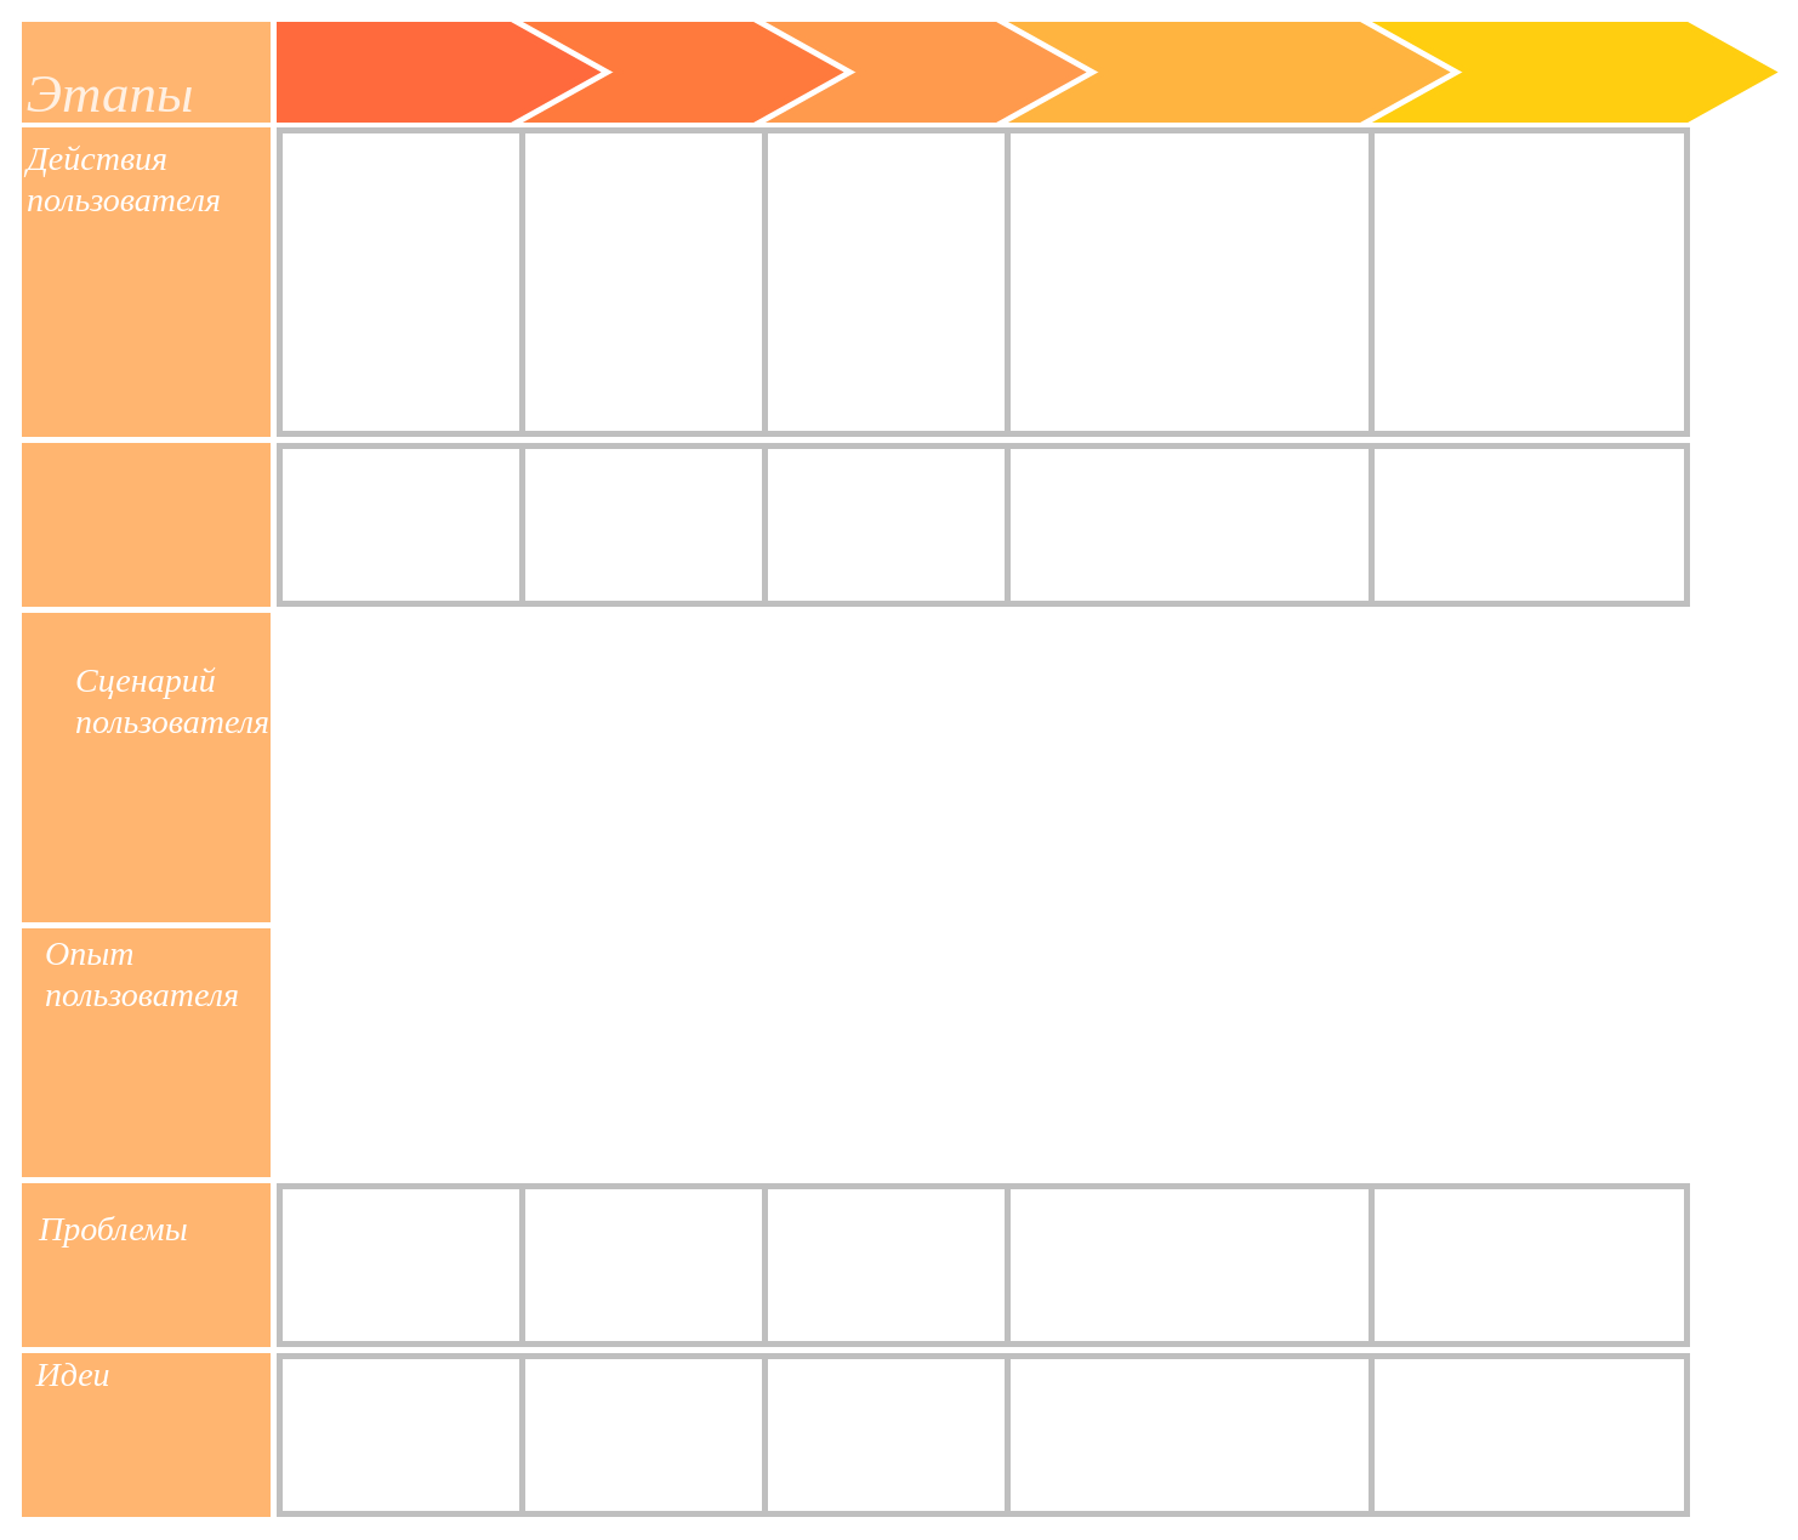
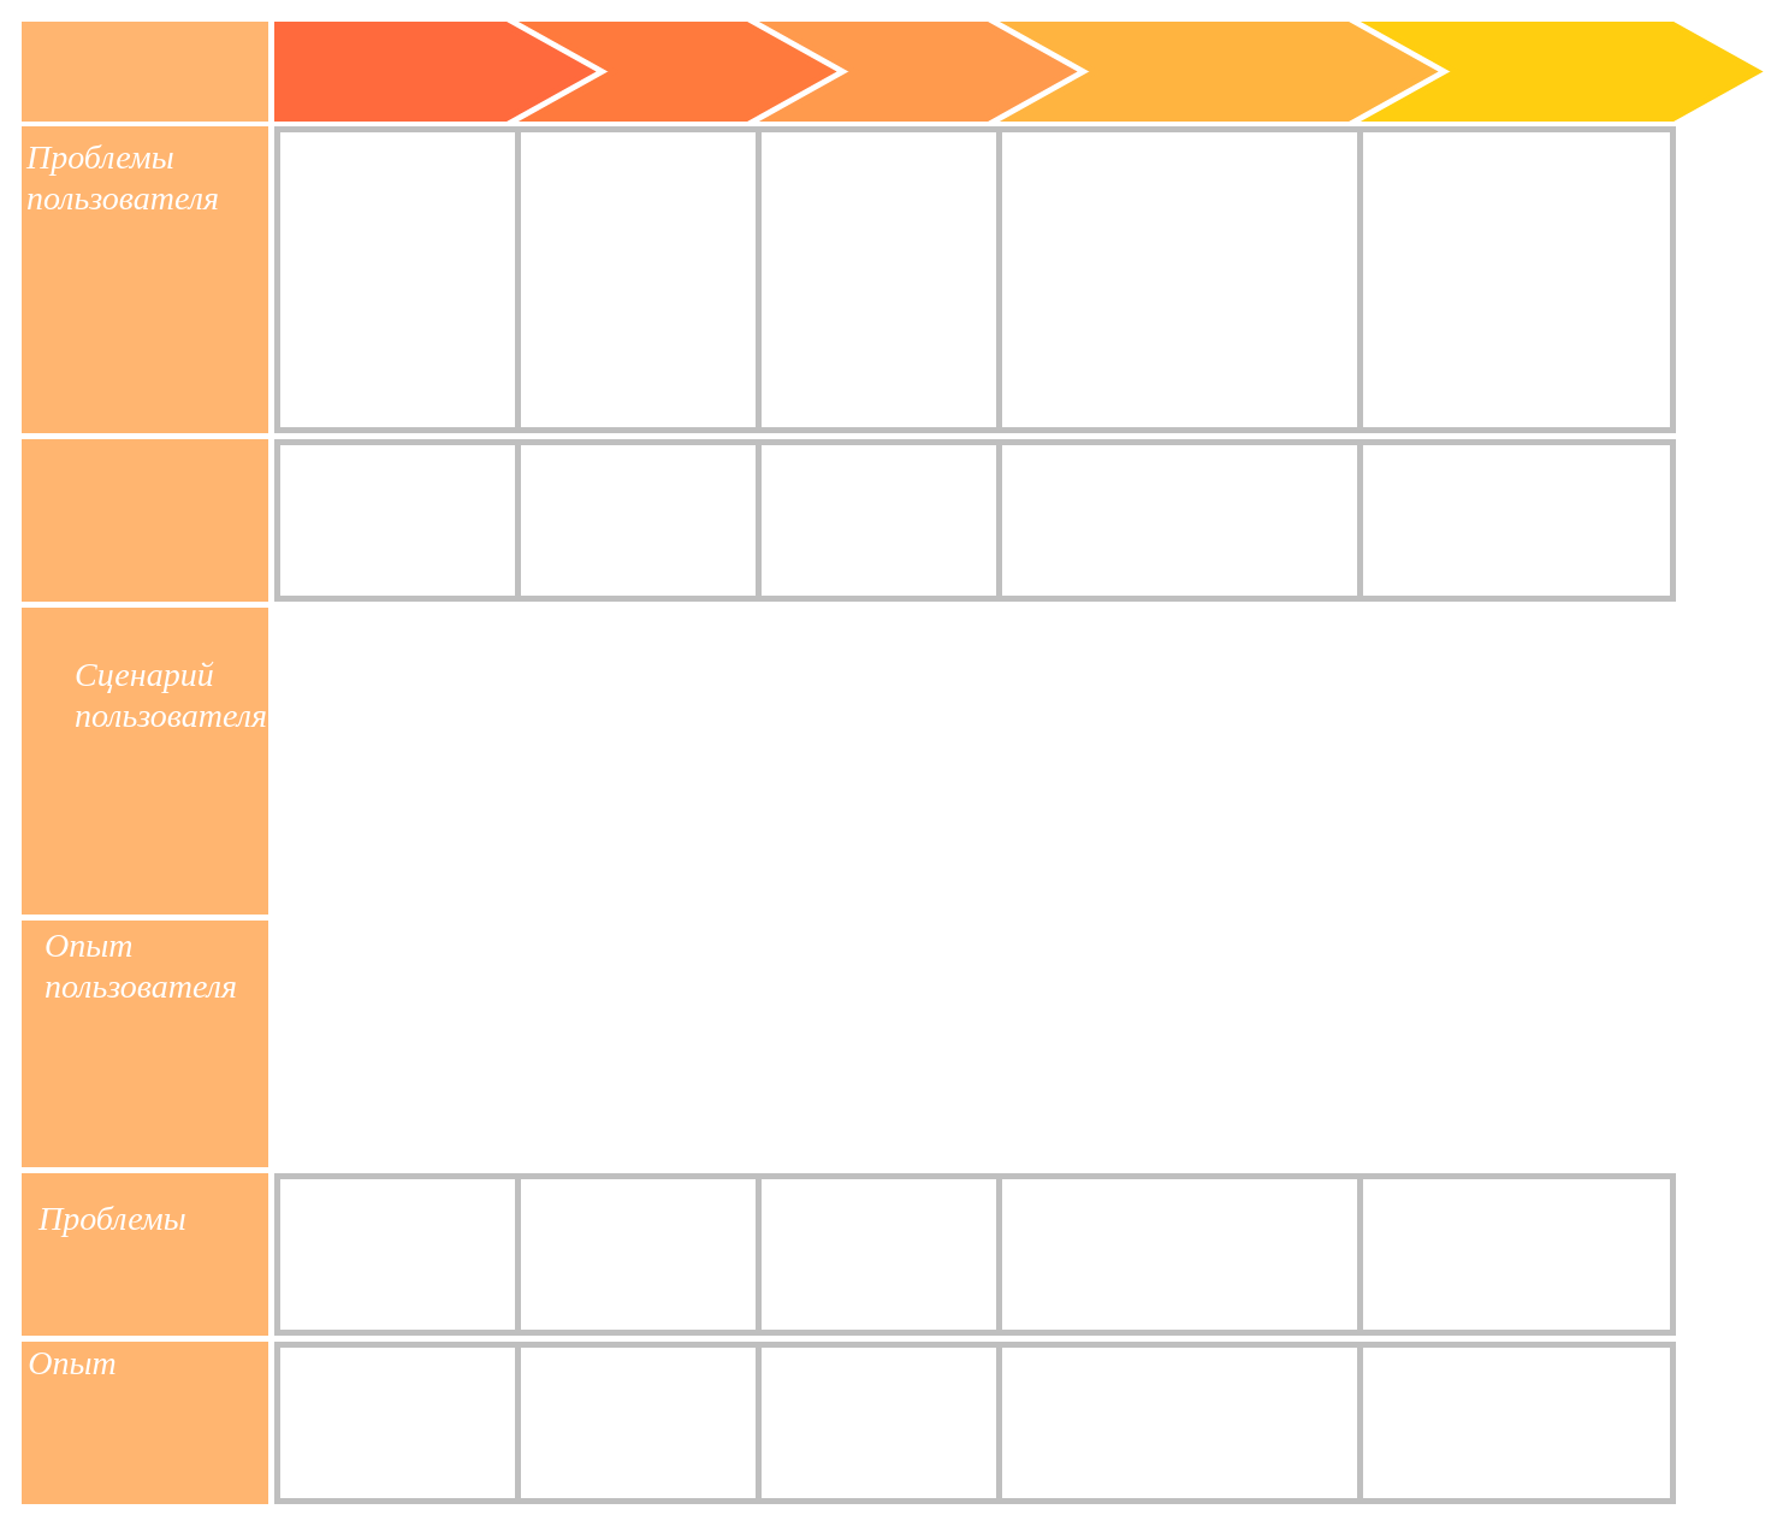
- <mxCell id="3" value="Этапы" style="text;strokeColor=none;fillColor=none;fontSize=45;fontStyle=2;verticalAlign=middle;align=center;fontFamily=Comic Sans MS;labelBackgroundColor=none;labelBorderColor=none;html=1;textOpacity=80;fontColor=#FFFFFF;" parent="1" vertex="1"><mxGeometry x="40" y="56" width="100" height="40" as="geometry" /></mxCell>
- <mxCell id="36" value="Действия пользователя" style="text;html=1;strokeColor=none;fillColor=none;align=left;verticalAlign=middle;whiteSpace=wrap;rounded=0;labelBackgroundColor=none;labelBorderColor=none;fontFamily=Comic Sans MS;fontSize=28;fontColor=#FFFFFF;fontStyle=2;labelPosition=center;verticalLabelPosition=middle;" parent="1" vertex="1"><mxGeometry y="56" width="210" height="181" as="geometry" x="20" /></mxCell>
+ <mxCell id="36" value="Проблемы пользователя" style="text;html=1;strokeColor=none;fillColor=none;align=left;verticalAlign=middle;whiteSpace=wrap;rounded=0;labelBackgroundColor=none;labelBorderColor=none;fontFamily=Comic Sans MS;fontSize=28;fontColor=#FFFFFF;fontStyle=2;labelPosition=center;verticalLabelPosition=middle;" parent="1" vertex="1"><mxGeometry y="56" width="210" height="181" as="geometry" x="20" /></mxCell>
- <mxCell id="40" value="Идеи" style="text;html=1;strokeColor=none;fillColor=none;align=center;verticalAlign=middle;whiteSpace=wrap;rounded=0;labelBackgroundColor=none;labelBorderColor=none;fontFamily=Comic Sans MS;fontSize=28;fontColor=#FFFFFF;fontStyle=2" vertex="1" parent="1"><mxGeometry x="30" y="1117" width="60" height="30" as="geometry" /></mxCell>
+ <mxCell id="40" value="Опыт" style="text;html=1;strokeColor=none;fillColor=none;align=center;verticalAlign=middle;whiteSpace=wrap;rounded=0;labelBackgroundColor=none;labelBorderColor=none;fontFamily=Comic Sans MS;fontSize=28;fontColor=#FFFFFF;fontStyle=2" vertex="1" parent="1"><mxGeometry x="30" y="1117" width="60" height="30" as="geometry" /></mxCell>
